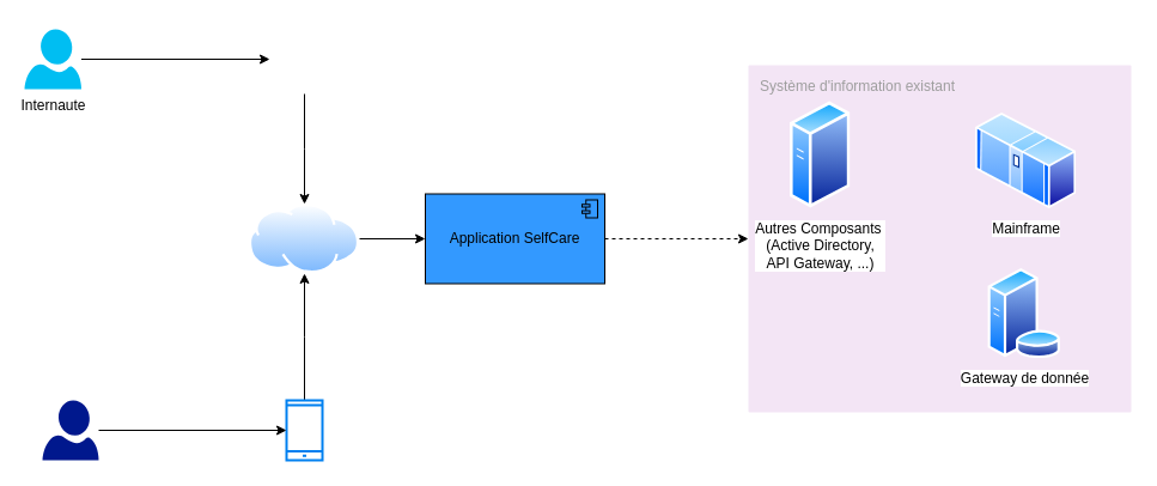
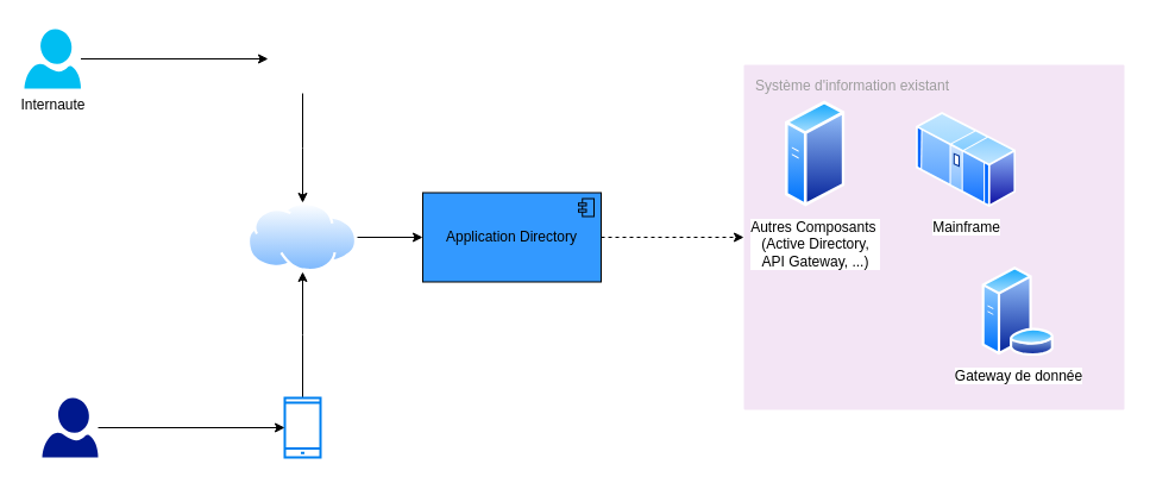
- <mxCell id="15" value="Mainframe" style="image;aspect=fixed;perimeter=ellipsePerimeter;html=1;align=center;shadow=0;dashed=0;spacingTop=3;image=img/lib/active_directory/mainframe.svg;" vertex="1" parent="1"><mxGeometry x="815" y="94" width="84.21" height="80" as="geometry" /></mxCell>
+ <mxCell id="15" value="Mainframe" style="image;aspect=fixed;perimeter=ellipsePerimeter;html=1;align=center;shadow=0;dashed=0;spacingTop=3;image=img/lib/active_directory/mainframe.svg;" vertex="1" parent="1"><mxGeometry x="770" y="94" width="84.21" height="80" as="geometry" /></mxCell>
- <mxCell id="13" value="Application SelfCare" style="html=1;outlineConnect=0;whiteSpace=wrap;fillColor=#3399FF;shape=mxgraph.archimate3.application;appType=comp;archiType=square;" vertex="1" parent="1"><mxGeometry x="355" y="161.5" width="150" height="75" as="geometry" /></mxCell>
+ <mxCell id="13" value="Application Directory" style="html=1;outlineConnect=0;whiteSpace=wrap;fillColor=#3399FF;shape=mxgraph.archimate3.application;appType=comp;archiType=square;" vertex="1" parent="1"><mxGeometry x="355" y="161.5" width="150" height="75" as="geometry" /></mxCell>
